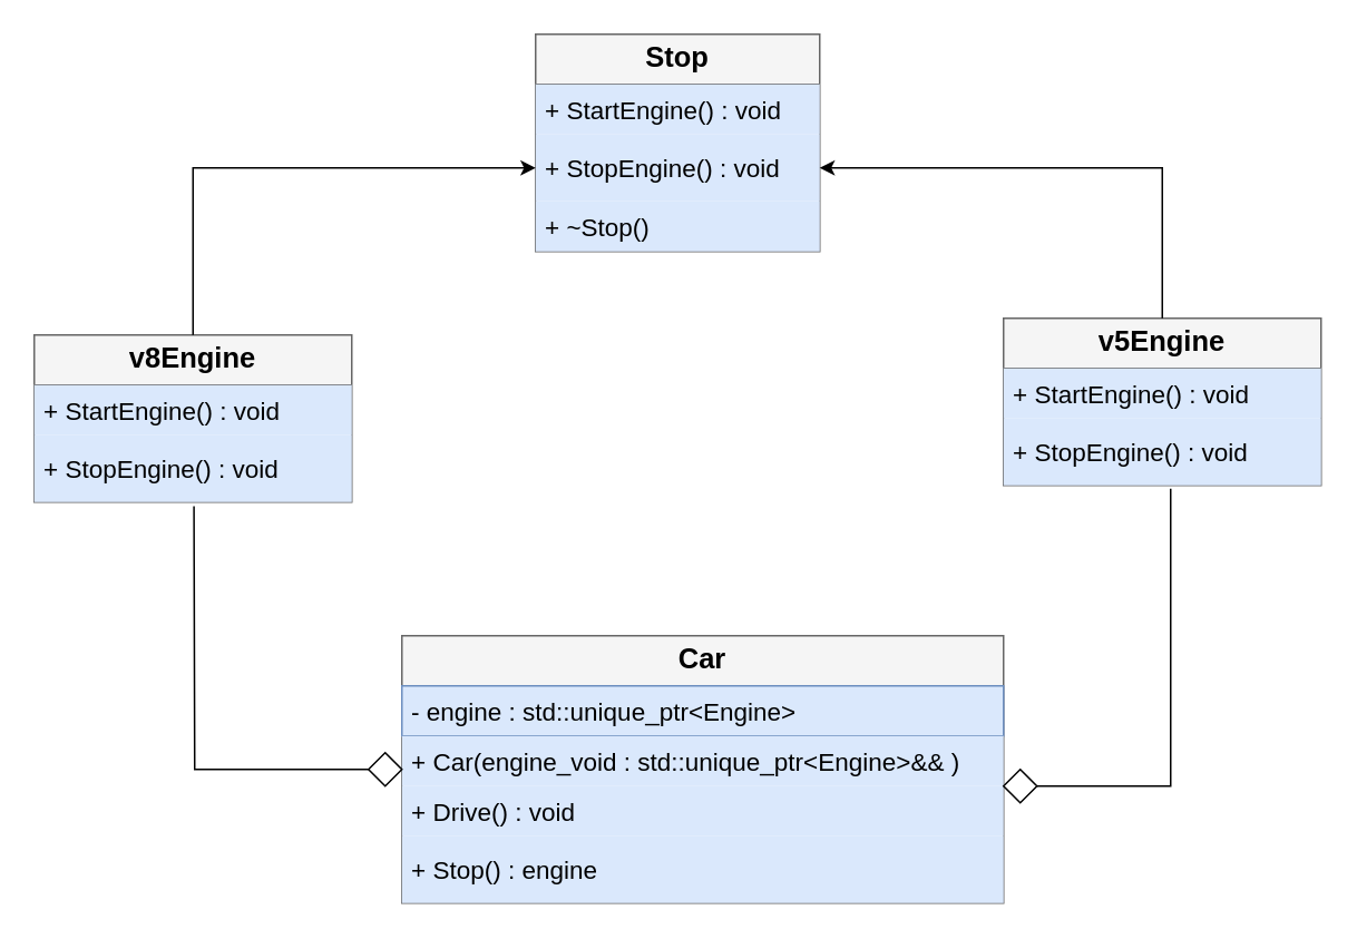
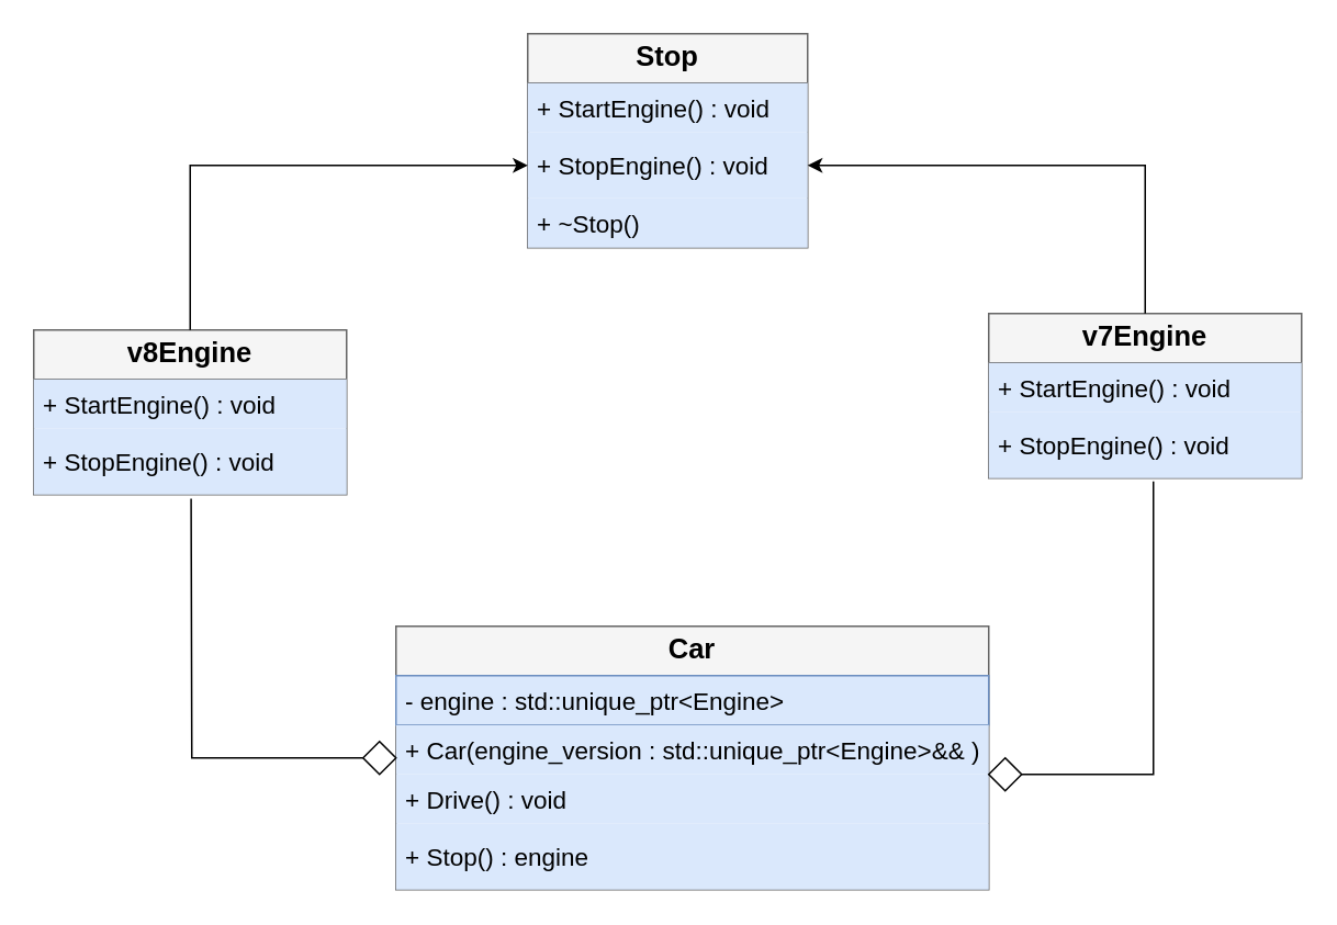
- <mxCell id="14" value="&lt;font color=&quot;#000000&quot; style=&quot;font-size: 17px;&quot;&gt;&lt;b&gt;v5Engine&lt;/b&gt;&lt;/font&gt;" style="swimlane;fontStyle=0;childLayout=stackLayout;horizontal=1;startSize=30;horizontalStack=0;resizeParent=1;resizeParentMax=0;resizeLast=0;collapsible=1;marginBottom=0;whiteSpace=wrap;html=1;fontSize=15;fillColor=#f5f5f5;fontColor=#333333;strokeColor=#666666;" vertex="1" parent="1"><mxGeometry x="600" y="190" width="190" height="100" as="geometry" /></mxCell>
+ <mxCell id="14" value="&lt;font color=&quot;#000000&quot; style=&quot;font-size: 17px;&quot;&gt;&lt;b&gt;v7Engine&lt;/b&gt;&lt;/font&gt;" style="swimlane;fontStyle=0;childLayout=stackLayout;horizontal=1;startSize=30;horizontalStack=0;resizeParent=1;resizeParentMax=0;resizeLast=0;collapsible=1;marginBottom=0;whiteSpace=wrap;html=1;fontSize=15;fillColor=#f5f5f5;fontColor=#333333;strokeColor=#666666;" vertex="1" parent="1"><mxGeometry x="600" y="190" width="190" height="100" as="geometry" /></mxCell>
- <mxCell id="11" value="+ Car(engine_void : std::unique_ptr&amp;lt;Engine&amp;gt;&amp;amp;&amp;amp; )" style="text;strokeColor=none;fillColor=#dae8fc;align=left;verticalAlign=middle;spacingLeft=4;spacingRight=4;overflow=hidden;points=[[0,0.5],[1,0.5]];portConstraint=eastwest;rotatable=0;whiteSpace=wrap;html=1;fontSize=15;" vertex="1" parent="9"><mxGeometry y="60" width="360" height="30" as="geometry" /></mxCell>
+ <mxCell id="11" value="+ Car(engine_version : std::unique_ptr&amp;lt;Engine&amp;gt;&amp;amp;&amp;amp; )" style="text;strokeColor=none;fillColor=#dae8fc;align=left;verticalAlign=middle;spacingLeft=4;spacingRight=4;overflow=hidden;points=[[0,0.5],[1,0.5]];portConstraint=eastwest;rotatable=0;whiteSpace=wrap;html=1;fontSize=15;" vertex="1" parent="9"><mxGeometry y="60" width="360" height="30" as="geometry" /></mxCell>
